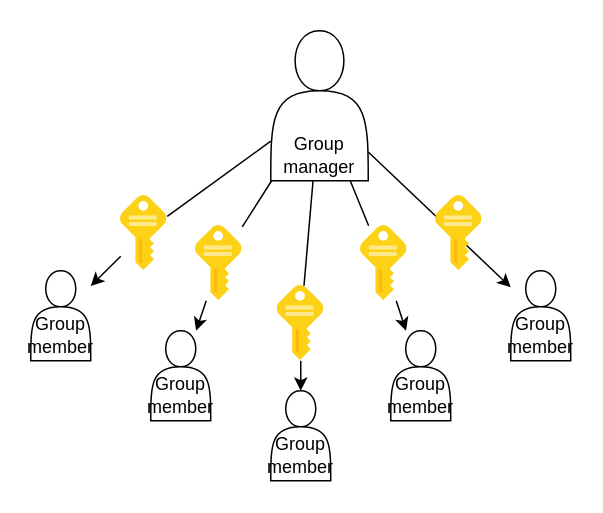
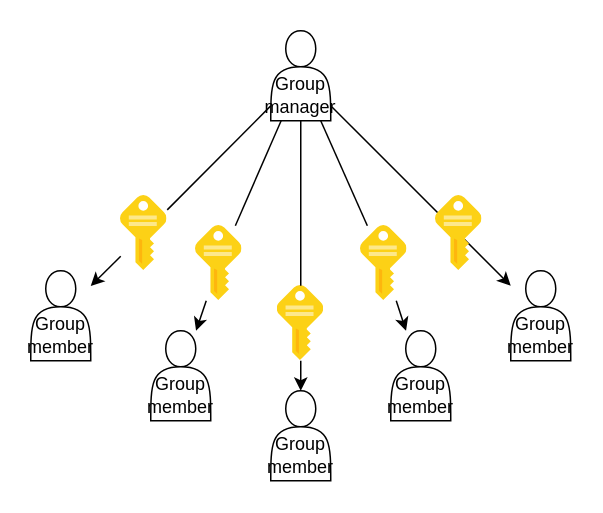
- <mxCell id="7" value="Group manager" style="shape=actor;whiteSpace=wrap;html=1;verticalAlign=bottom;" vertex="1" parent="1"><mxGeometry x="180" y="20" width="65" height="100" as="geometry" /></mxCell>
+ <mxCell id="7" value="Group manager" style="shape=actor;whiteSpace=wrap;html=1;verticalAlign=bottom;" vertex="1" parent="1"><mxGeometry x="180" y="20" width="40" height="60" as="geometry" /></mxCell>
